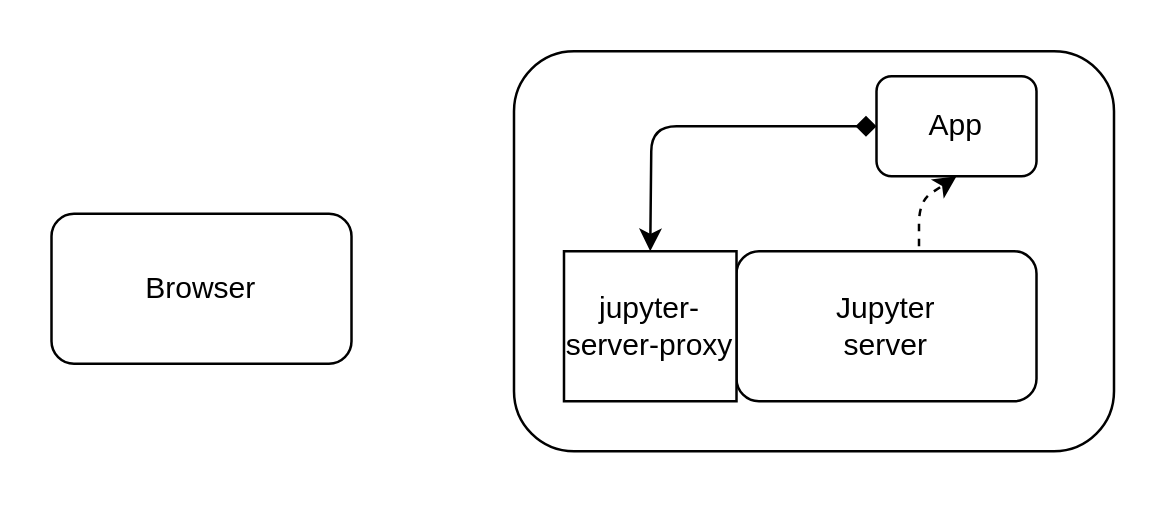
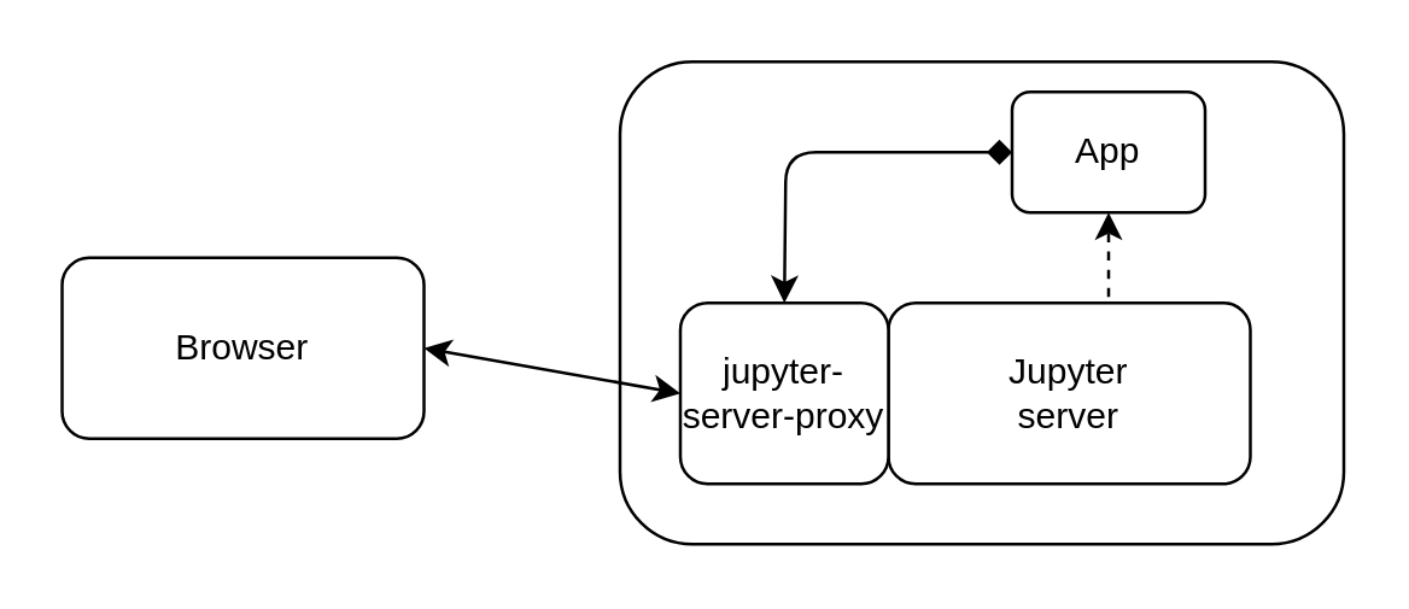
- <mxCell id="4" value="App" style="rounded=1;whiteSpace=wrap;html=1;verticalAlign=middle;" parent="1" vertex="1"><mxGeometry x="350" y="30" width="64" height="40" as="geometry" /></mxCell>
+ <mxCell id="4" value="App" style="rounded=1;whiteSpace=wrap;html=1;verticalAlign=middle;" parent="1" vertex="1"><mxGeometry x="335" y="30" width="64" height="40" as="geometry" /></mxCell>
+ <mxCell id="5" value="" style="endArrow=classic;startArrow=classic;html=1;entryX=0;entryY=0.5;entryDx=0;entryDy=0;exitX=1;exitY=0.5;exitDx=0;exitDy=0;" parent="1" source="3" target="7" edge="1"><mxGeometry width="50" height="50" relative="1" as="geometry"><mxPoint x="-68" y="260" as="sourcePoint" /><mxPoint x="-18" y="210" as="targetPoint" /></mxGeometry></mxCell>
- <mxCell id="7" value="jupyter-server-proxy" style="whiteSpace=wrap;html=1;rounded=0;" parent="1" vertex="1"><mxGeometry x="225" y="100" width="69" height="60" as="geometry" /></mxCell>
+ <mxCell id="7" value="jupyter-server-proxy" style="rounded=1;whiteSpace=wrap;html=1;" parent="1" vertex="1"><mxGeometry x="225" y="100" width="69" height="60" as="geometry" /></mxCell>
